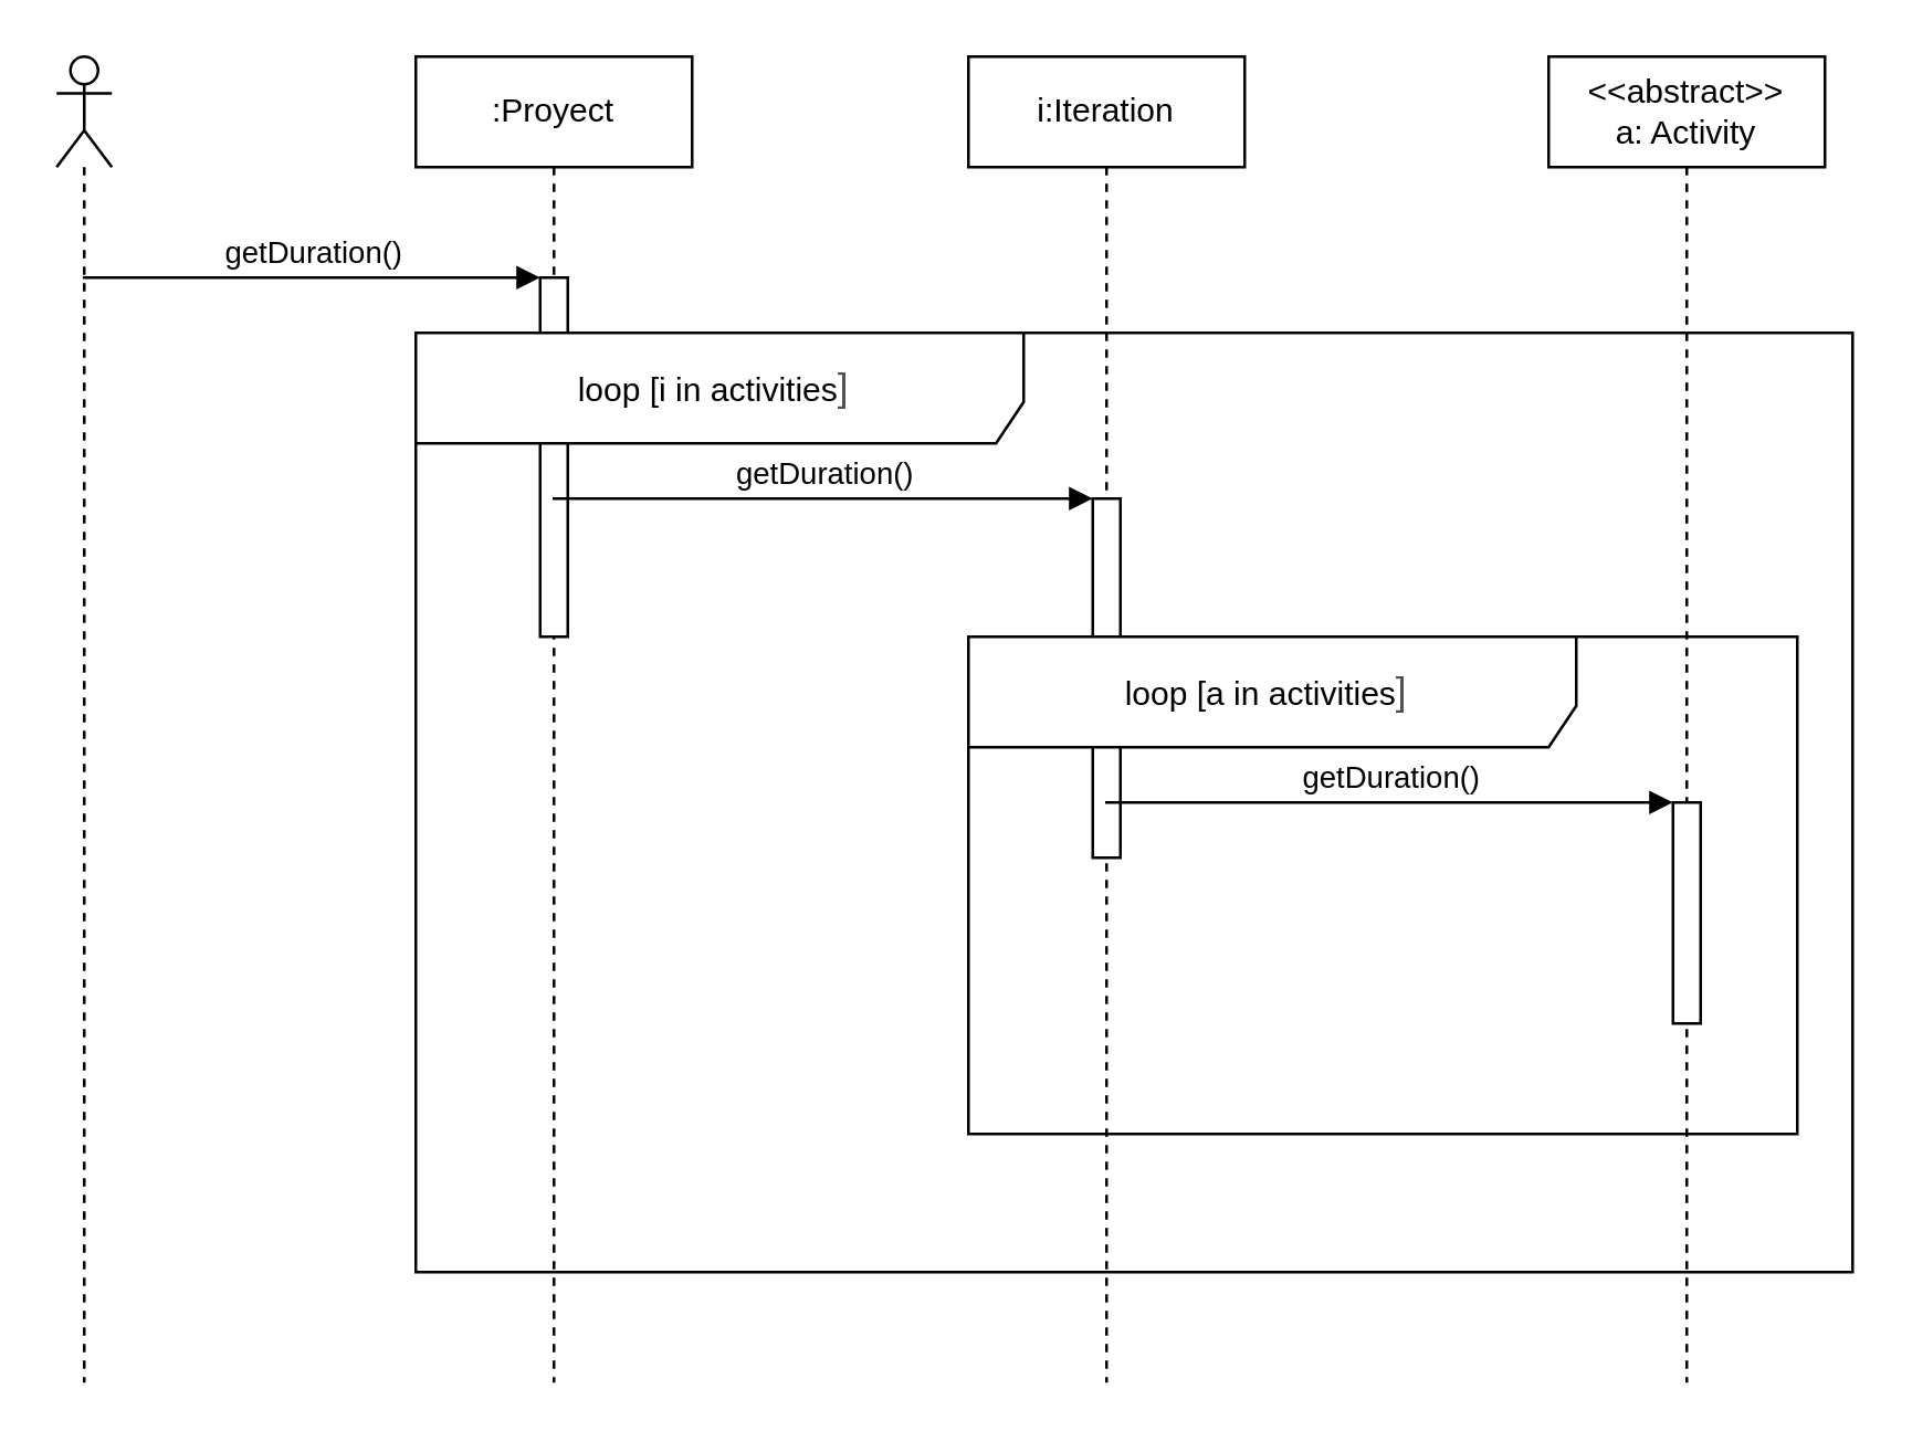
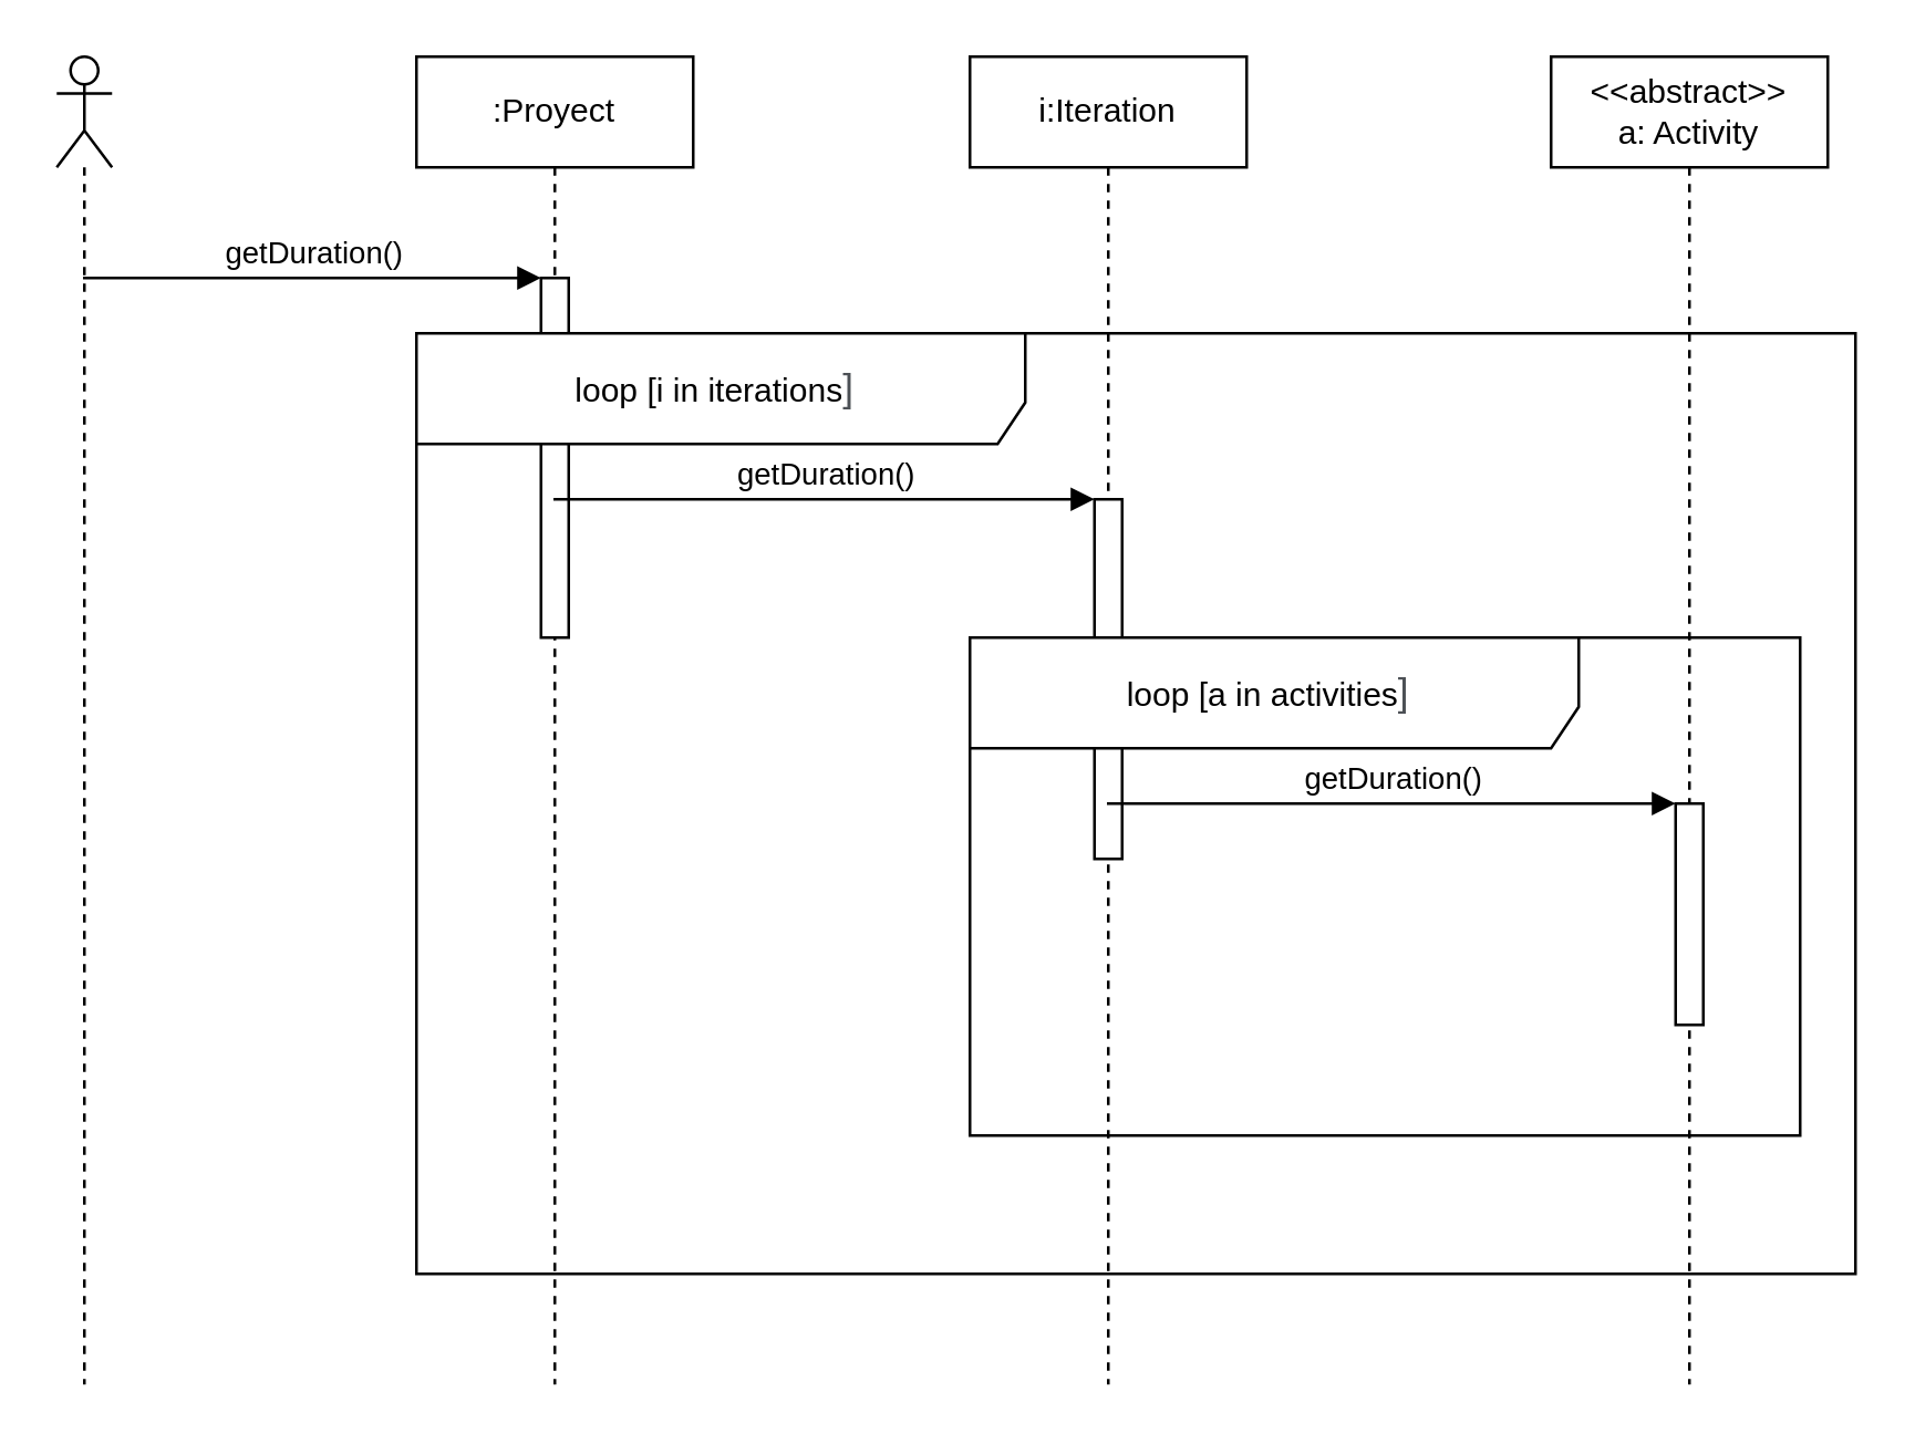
- <mxCell id="13" value="loop [i in activities&lt;span style=&quot;color: rgb(77 , 81 , 86) ; font-family: &amp;#34;arial&amp;#34; , sans-serif ; font-size: 14px ; text-align: left ; background-color: rgb(255 , 255 , 255)&quot;&gt;]&amp;nbsp;&lt;/span&gt;" style="shape=umlFrame;whiteSpace=wrap;html=1;width=220;height=40;" vertex="1" parent="1"><mxGeometry x="150" y="120" width="520" height="340" as="geometry" /></mxCell>
+ <mxCell id="13" value="loop [i in iterations&lt;span style=&quot;color: rgb(77 , 81 , 86) ; font-family: &amp;#34;arial&amp;#34; , sans-serif ; font-size: 14px ; text-align: left ; background-color: rgb(255 , 255 , 255)&quot;&gt;]&amp;nbsp;&lt;/span&gt;" style="shape=umlFrame;whiteSpace=wrap;html=1;width=220;height=40;" vertex="1" parent="1"><mxGeometry x="150" y="120" width="520" height="340" as="geometry" /></mxCell>
